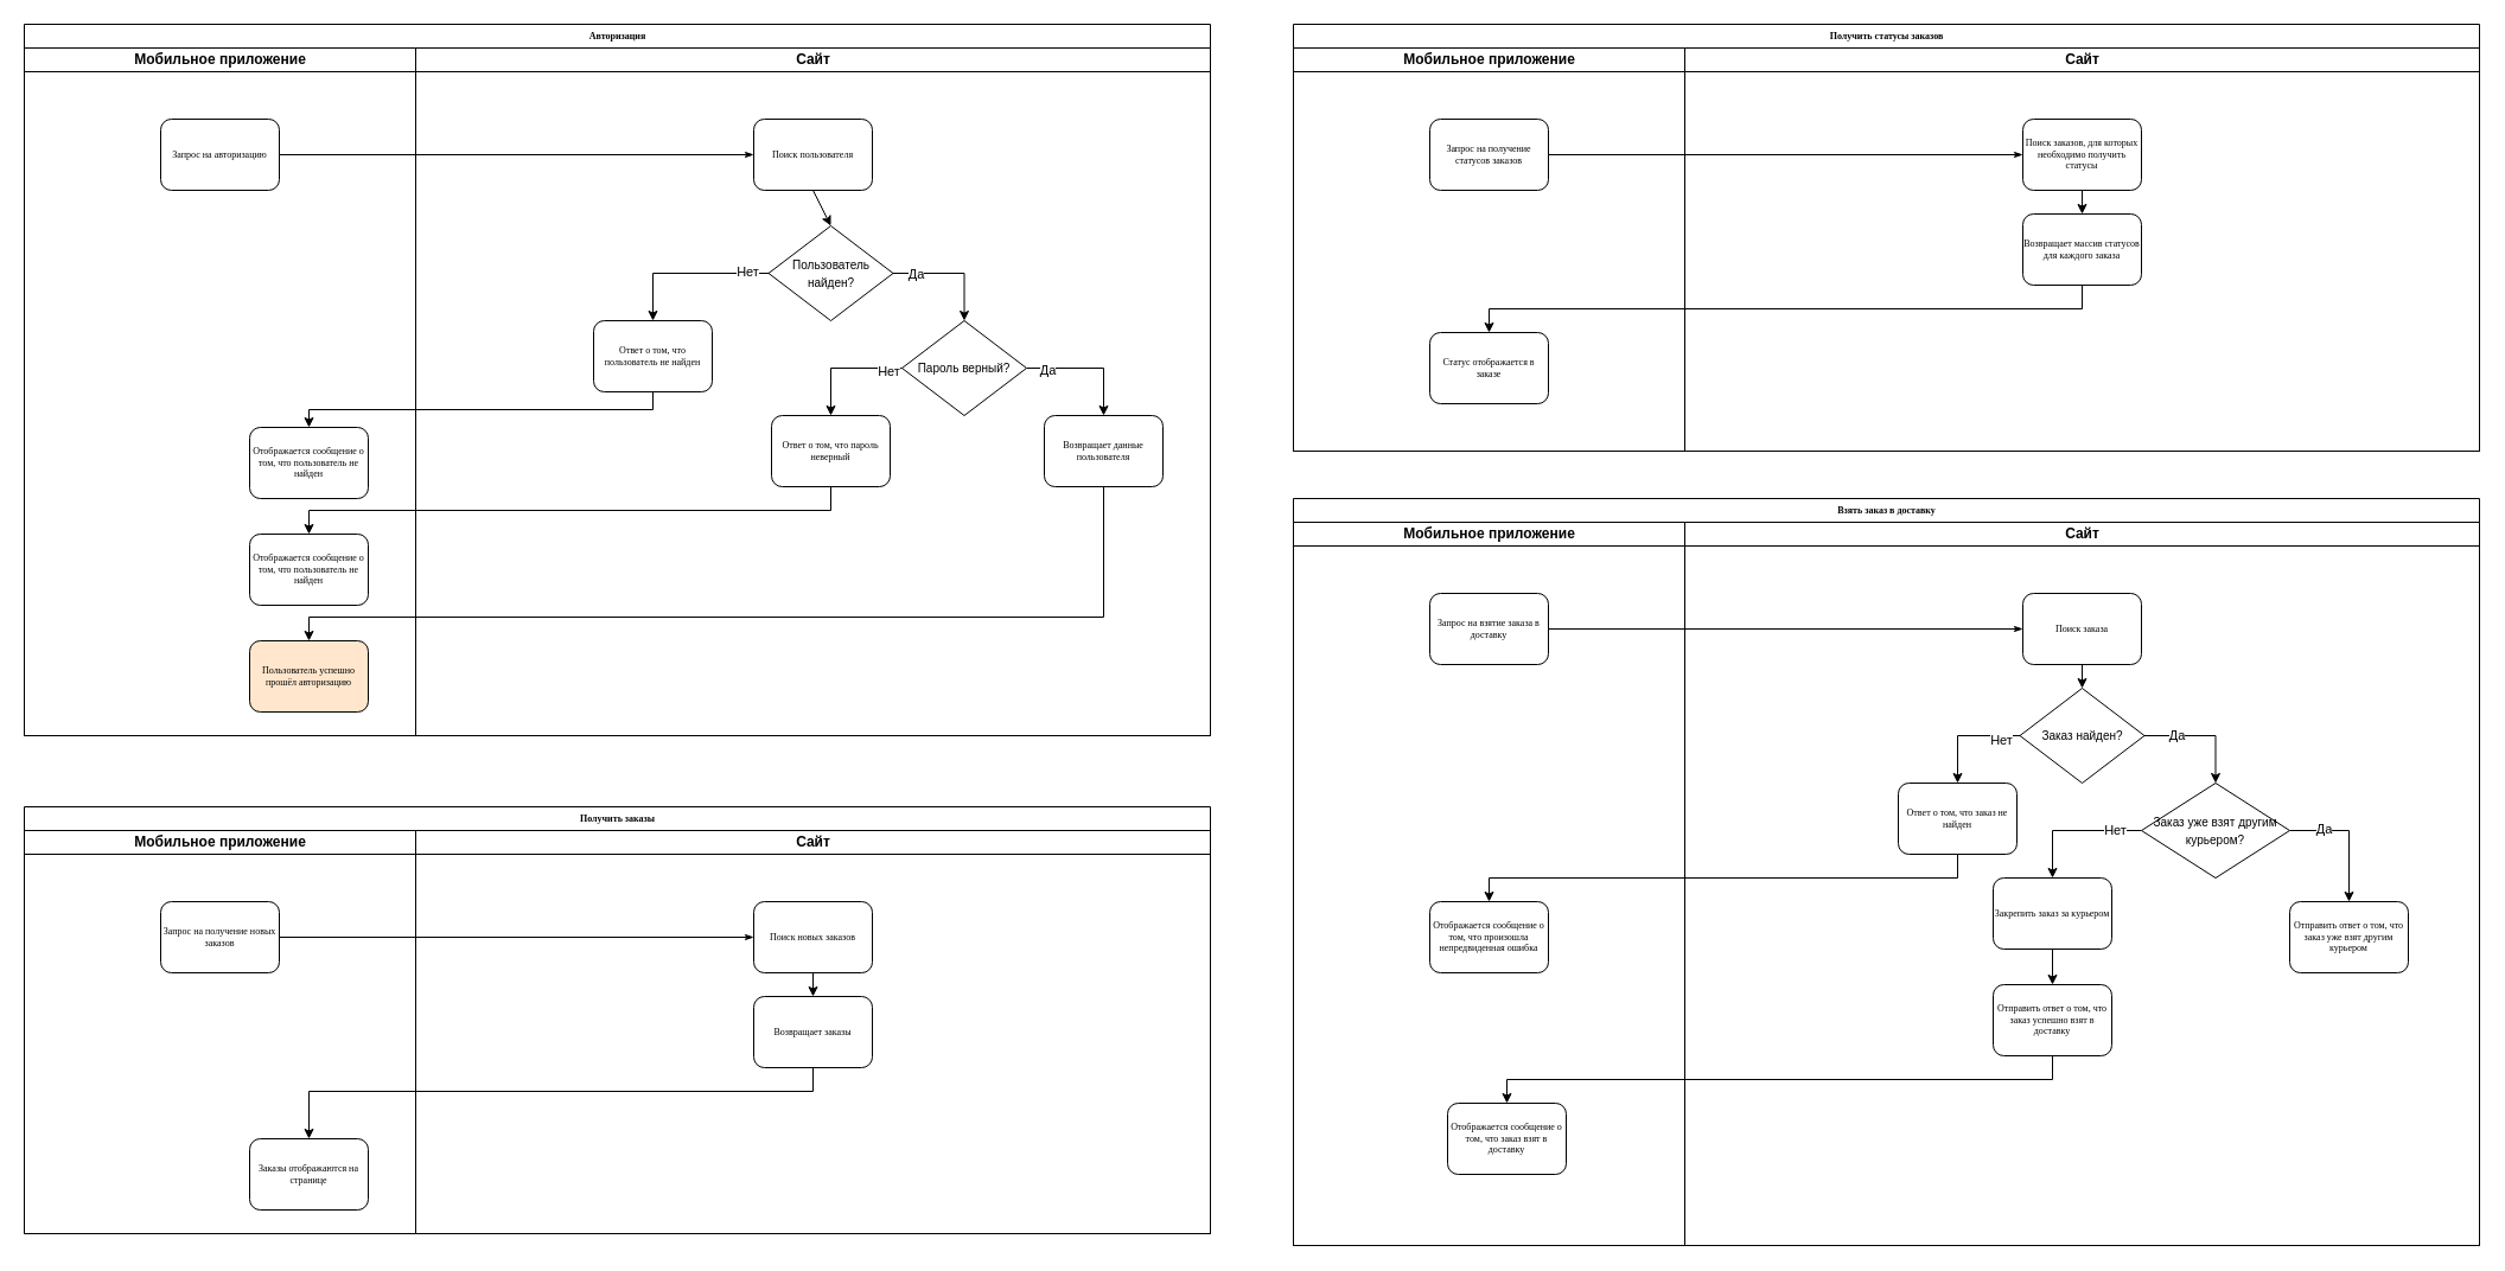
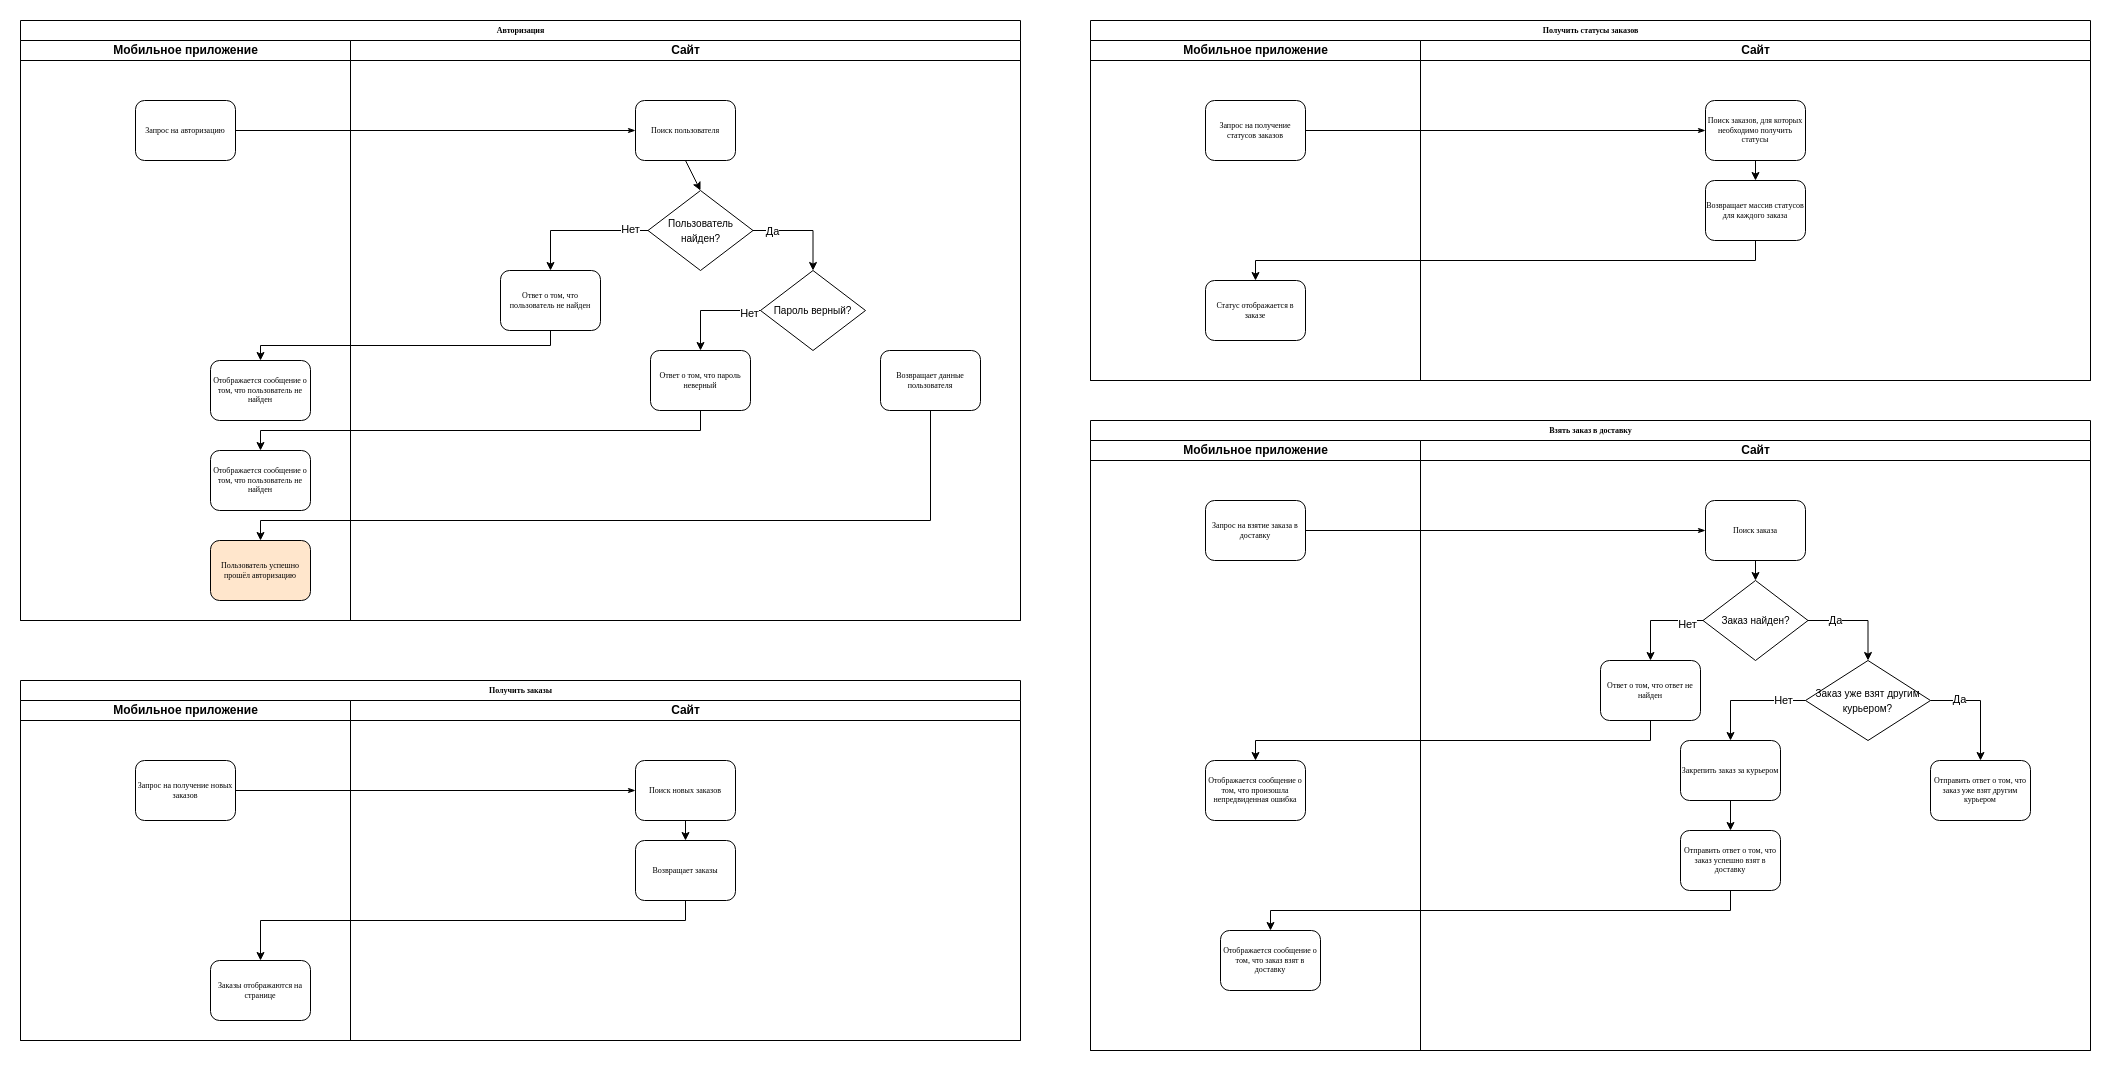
- <mxCell id="23" value="" style="endArrow=classic;html=1;rounded=0;exitX=1;exitY=0.5;exitDx=0;exitDy=0;entryX=0.5;entryY=0;entryDx=0;entryDy=0;edgeStyle=orthogonalEdgeStyle;" edge="1" parent="9" source="16" target="20"><mxGeometry width="50" height="50" relative="1" as="geometry"><mxPoint x="420" y="280" as="sourcePoint" /><mxPoint x="280" y="360" as="targetPoint" /></mxGeometry></mxCell>
- <mxCell id="24" value="Да" style="edgeLabel;html=1;align=center;verticalAlign=middle;resizable=0;points=[];" vertex="1" connectable="0" parent="23"><mxGeometry x="-0.683" y="-1" relative="1" as="geometry"><mxPoint as="offset" /></mxGeometry></mxCell>
- <mxCell id="58" value="Ответ о том, что заказ не найден" style="rounded=1;whiteSpace=wrap;html=1;shadow=0;labelBackgroundColor=none;strokeWidth=1;fontFamily=Verdana;fontSize=8;align=center;" vertex="1" parent="54"><mxGeometry x="180" y="220" width="100" height="60" as="geometry" /></mxCell>
+ <mxCell id="58" value="Ответ о том, что ответ не найден" style="rounded=1;whiteSpace=wrap;html=1;shadow=0;labelBackgroundColor=none;strokeWidth=1;fontFamily=Verdana;fontSize=8;align=center;" vertex="1" parent="54"><mxGeometry x="180" y="220" width="100" height="60" as="geometry" /></mxCell>
